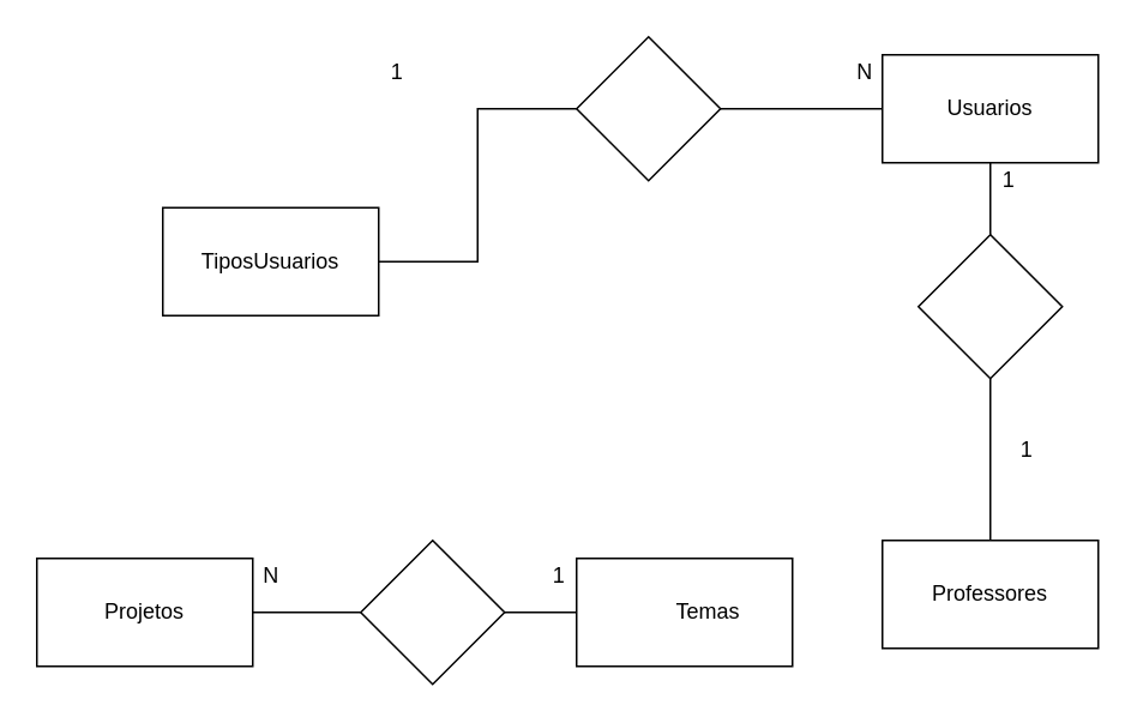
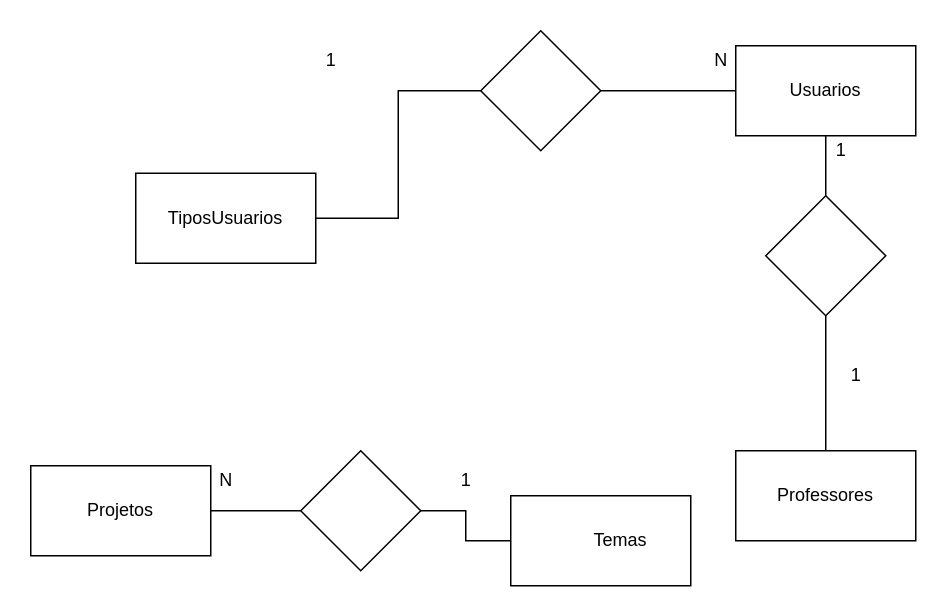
- <mxCell id="15" value="&lt;span style=&quot;white-space: pre&quot;&gt;&#09;&lt;/span&gt;Temas" style="rounded=0;whiteSpace=wrap;html=1;strokeWidth=1;" vertex="1" parent="1"><mxGeometry x="320" y="310" width="120" height="60" as="geometry" /></mxCell>
+ <mxCell id="15" value="&lt;span style=&quot;white-space: pre&quot;&gt;&#09;&lt;/span&gt;Temas" style="rounded=0;whiteSpace=wrap;html=1;strokeWidth=1;" vertex="1" parent="1"><mxGeometry x="340" y="330" width="120" height="60" as="geometry" /></mxCell>
